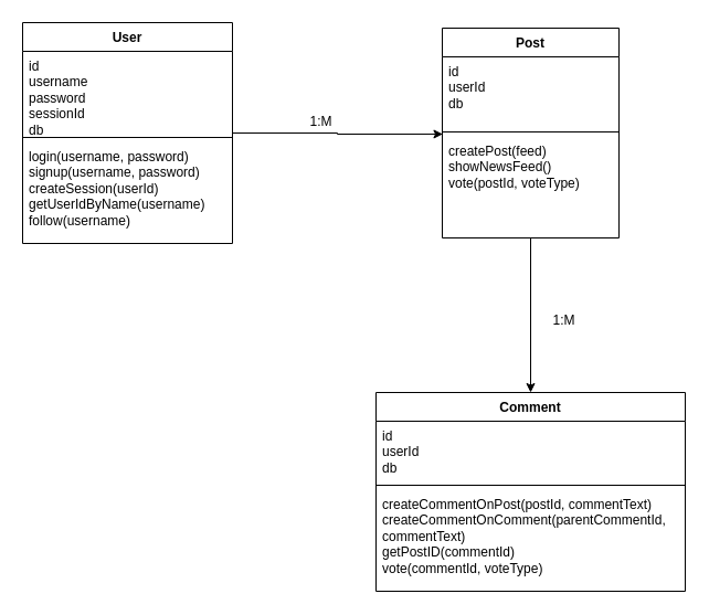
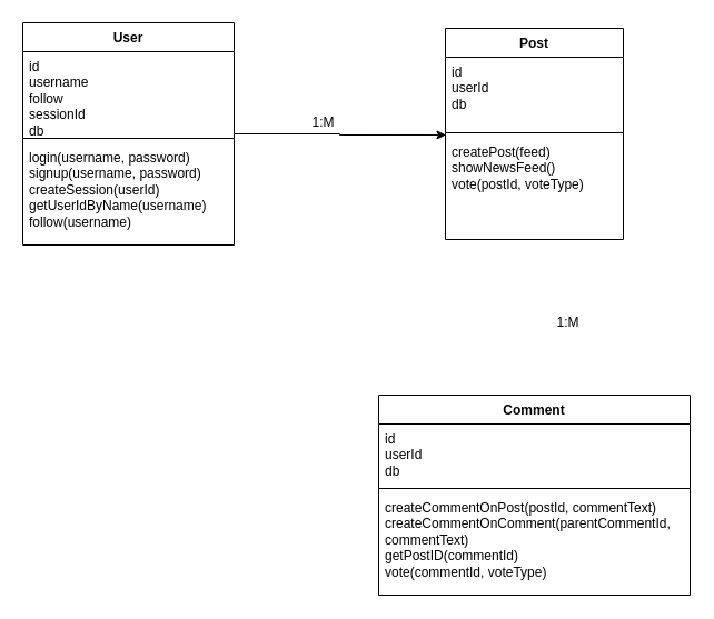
- <mxCell id="4" value="id&lt;br&gt;username&lt;br&gt;password&lt;br&gt;sessionId&lt;br&gt;db" style="text;strokeColor=none;fillColor=none;align=left;verticalAlign=top;spacingLeft=4;spacingRight=4;overflow=hidden;rotatable=0;points=[[0,0.5],[1,0.5]];portConstraint=eastwest;whiteSpace=wrap;html=1;" vertex="1" parent="3"><mxGeometry y="26" width="190" height="74" as="geometry" /></mxCell>
+ <mxCell id="4" value="id&lt;br&gt;username&lt;br&gt;follow&lt;br&gt;sessionId&lt;br&gt;db" style="text;strokeColor=none;fillColor=none;align=left;verticalAlign=top;spacingLeft=4;spacingRight=4;overflow=hidden;rotatable=0;points=[[0,0.5],[1,0.5]];portConstraint=eastwest;whiteSpace=wrap;html=1;" vertex="1" parent="3"><mxGeometry y="26" width="190" height="74" as="geometry" /></mxCell>
- <mxCell id="7" value="" style="edgeStyle=orthogonalEdgeStyle;rounded=0;orthogonalLoop=1;jettySize=auto;html=1;entryX=0.5;entryY=0;entryDx=0;entryDy=0;" edge="1" parent="1" source="8" target="12"><mxGeometry relative="1" as="geometry"><mxPoint x="480" y="360" as="targetPoint" /></mxGeometry></mxCell>
